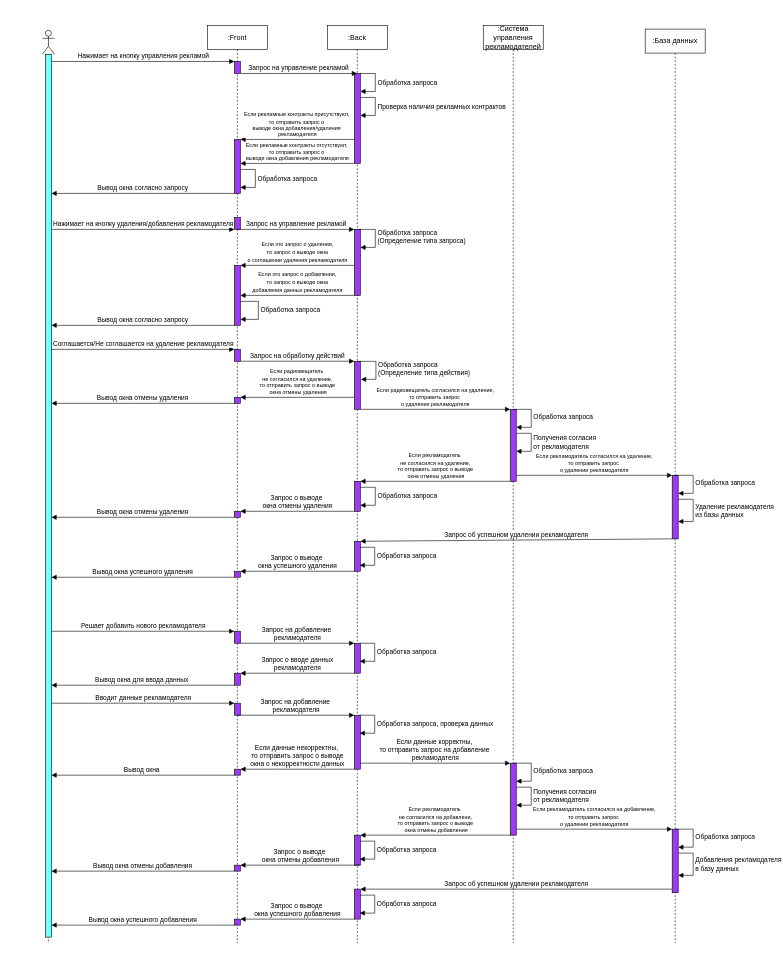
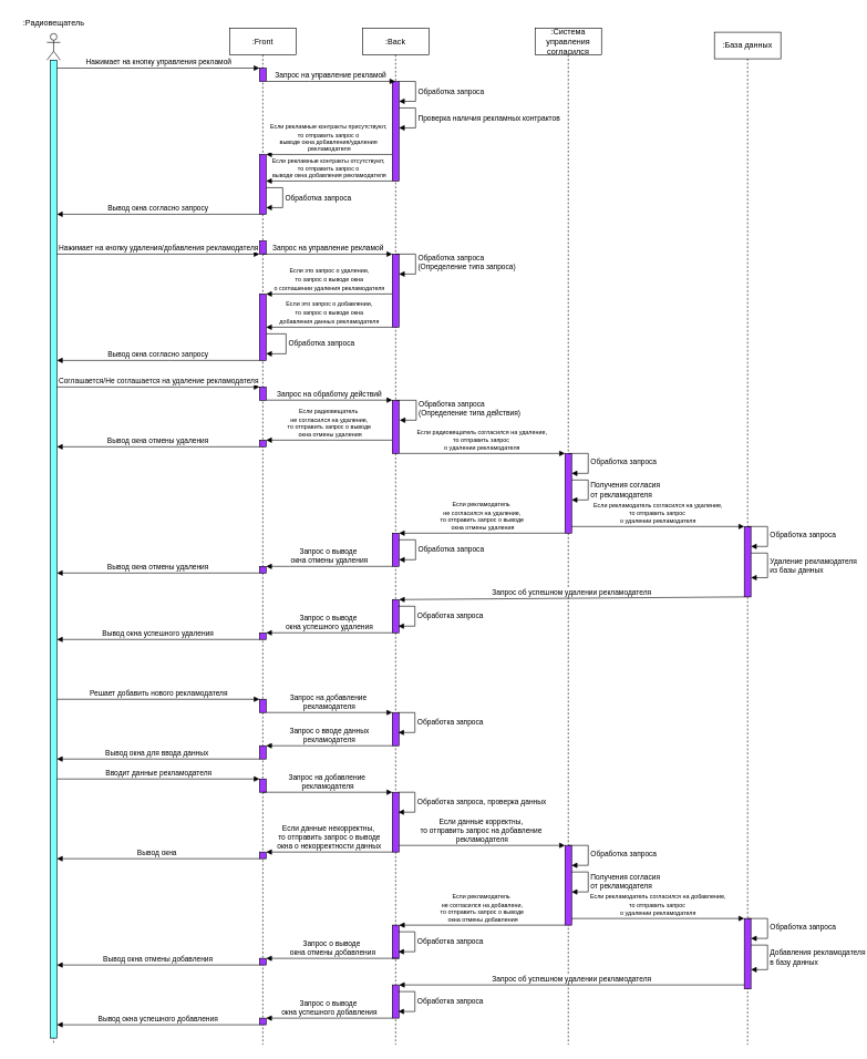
+ <mxCell id="38" value=":Радиовещатель" style="text;html=1;align=center;verticalAlign=middle;resizable=0;points=[];autosize=1;strokeColor=none;fillColor=none;" vertex="1" parent="1"><mxGeometry x="20" y="20" width="120" height="30" as="geometry" /></mxCell>
- <mxCell id="56" value=":Система управления рекламодателей" style="shape=umlLifeline;perimeter=lifelinePerimeter;whiteSpace=wrap;html=1;container=1;dropTarget=0;collapsible=0;recursiveResize=0;outlineConnect=0;portConstraint=eastwest;newEdgeStyle={&quot;curved&quot;:0,&quot;rounded&quot;:0};" vertex="1" parent="1"><mxGeometry x="805" y="42" width="100" height="1530" as="geometry" /></mxCell>
+ <mxCell id="56" value=":Система управления согласился" style="shape=umlLifeline;perimeter=lifelinePerimeter;whiteSpace=wrap;html=1;container=1;dropTarget=0;collapsible=0;recursiveResize=0;outlineConnect=0;portConstraint=eastwest;newEdgeStyle={&quot;curved&quot;:0,&quot;rounded&quot;:0};" vertex="1" parent="1"><mxGeometry x="805" y="42" width="100" height="1530" as="geometry" /></mxCell>
